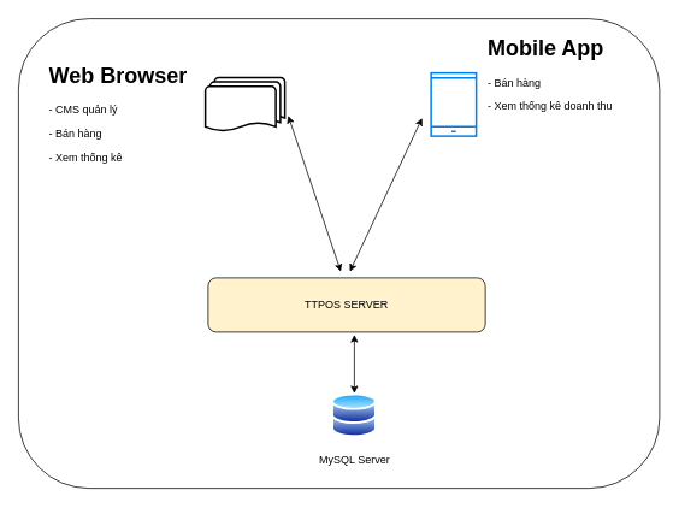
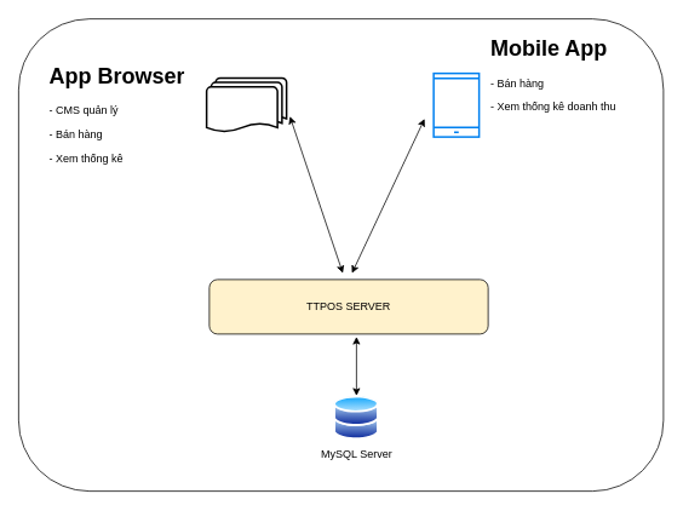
- <mxCell id="12" value="&lt;h1&gt;Web Browser&lt;/h1&gt;&lt;p&gt;- CMS quản lý&lt;/p&gt;&lt;p&gt;- Bán hàng&lt;/p&gt;&lt;p&gt;- Xem thống kê&lt;/p&gt;" style="text;html=1;strokeColor=none;fillColor=none;spacing=3;spacingTop=-23;whiteSpace=wrap;overflow=hidden;rounded=0;verticalAlign=middle;" vertex="1" parent="1"><mxGeometry x="51" y="72" width="190" height="120" as="geometry" /></mxCell>
+ <mxCell id="12" value="&lt;h1&gt;App Browser&lt;/h1&gt;&lt;p&gt;- CMS quản lý&lt;/p&gt;&lt;p&gt;- Bán hàng&lt;/p&gt;&lt;p&gt;- Xem thống kê&lt;/p&gt;" style="text;html=1;strokeColor=none;fillColor=none;spacing=3;spacingTop=-23;whiteSpace=wrap;overflow=hidden;rounded=0;verticalAlign=middle;" vertex="1" parent="1"><mxGeometry x="51" y="72" width="190" height="120" as="geometry" /></mxCell>
- <mxCell id="7" value="MySQL Server" style="text;html=1;strokeColor=none;fillColor=none;align=center;verticalAlign=middle;whiteSpace=wrap;rounded=0;" vertex="1" parent="1"><mxGeometry x="349.5" y="494" width="85" height="30" as="geometry" /></mxCell>
+ <mxCell id="7" value="MySQL Server" style="text;html=1;strokeColor=none;fillColor=none;align=center;verticalAlign=middle;whiteSpace=wrap;rounded=0;" vertex="1" parent="1"><mxGeometry x="349.5" y="484" width="85" height="30" as="geometry" /></mxCell>
